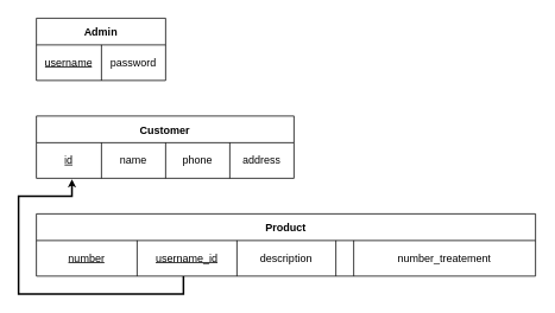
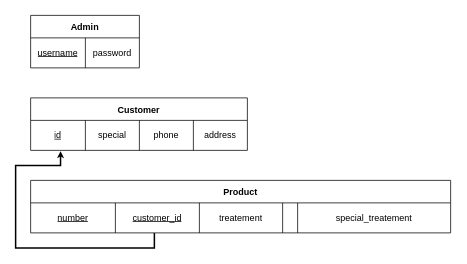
- <mxCell id="9" value="name" style="shape=partialRectangle;html=1;whiteSpace=wrap;connectable=0;fillColor=none;top=0;left=0;bottom=0;right=0;overflow=hidden;" parent="7" vertex="1"><mxGeometry x="73" width="72" height="40" as="geometry"><mxRectangle width="72" height="40" as="alternateBounds" /></mxGeometry></mxCell>
+ <mxCell id="9" value="special" style="shape=partialRectangle;html=1;whiteSpace=wrap;connectable=0;fillColor=none;top=0;left=0;bottom=0;right=0;overflow=hidden;" parent="7" vertex="1"><mxGeometry x="73" width="72" height="40" as="geometry"><mxRectangle width="72" height="40" as="alternateBounds" /></mxGeometry></mxCell>
- <mxCell id="15" value="username_id" style="shape=partialRectangle;html=1;whiteSpace=wrap;connectable=0;fillColor=none;top=0;left=0;bottom=0;right=0;overflow=hidden;fontStyle=4" parent="13" vertex="1"><mxGeometry x="113" width="112" height="40" as="geometry"><mxRectangle width="112" height="40" as="alternateBounds" /></mxGeometry></mxCell>
+ <mxCell id="15" value="customer_id" style="shape=partialRectangle;html=1;whiteSpace=wrap;connectable=0;fillColor=none;top=0;left=0;bottom=0;right=0;overflow=hidden;fontStyle=4" parent="13" vertex="1"><mxGeometry x="113" width="112" height="40" as="geometry"><mxRectangle width="112" height="40" as="alternateBounds" /></mxGeometry></mxCell>
- <mxCell id="16" value="description" style="shape=partialRectangle;html=1;whiteSpace=wrap;connectable=0;fillColor=none;top=0;left=0;bottom=0;right=0;overflow=hidden;" parent="13" vertex="1"><mxGeometry x="225" width="111" height="40" as="geometry"><mxRectangle width="111" height="40" as="alternateBounds" /></mxGeometry></mxCell>
+ <mxCell id="16" value="treatement" style="shape=partialRectangle;html=1;whiteSpace=wrap;connectable=0;fillColor=none;top=0;left=0;bottom=0;right=0;overflow=hidden;" parent="13" vertex="1"><mxGeometry x="225" width="111" height="40" as="geometry"><mxRectangle width="111" height="40" as="alternateBounds" /></mxGeometry></mxCell>
- <mxCell id="18" value="number_treatement" style="shape=partialRectangle;html=1;whiteSpace=wrap;connectable=0;fillColor=none;top=0;left=0;bottom=0;right=0;overflow=hidden;" parent="13" vertex="1"><mxGeometry x="356" width="204" height="40" as="geometry"><mxRectangle width="204" height="40" as="alternateBounds" /></mxGeometry></mxCell>
+ <mxCell id="18" value="special_treatement" style="shape=partialRectangle;html=1;whiteSpace=wrap;connectable=0;fillColor=none;top=0;left=0;bottom=0;right=0;overflow=hidden;" parent="13" vertex="1"><mxGeometry x="356" width="204" height="40" as="geometry"><mxRectangle width="204" height="40" as="alternateBounds" /></mxGeometry></mxCell>
